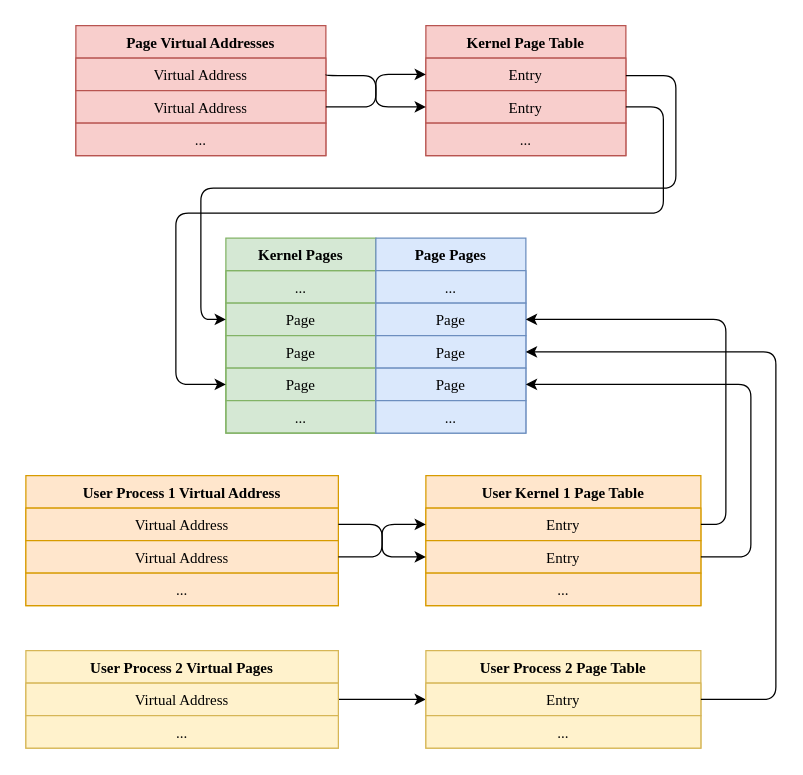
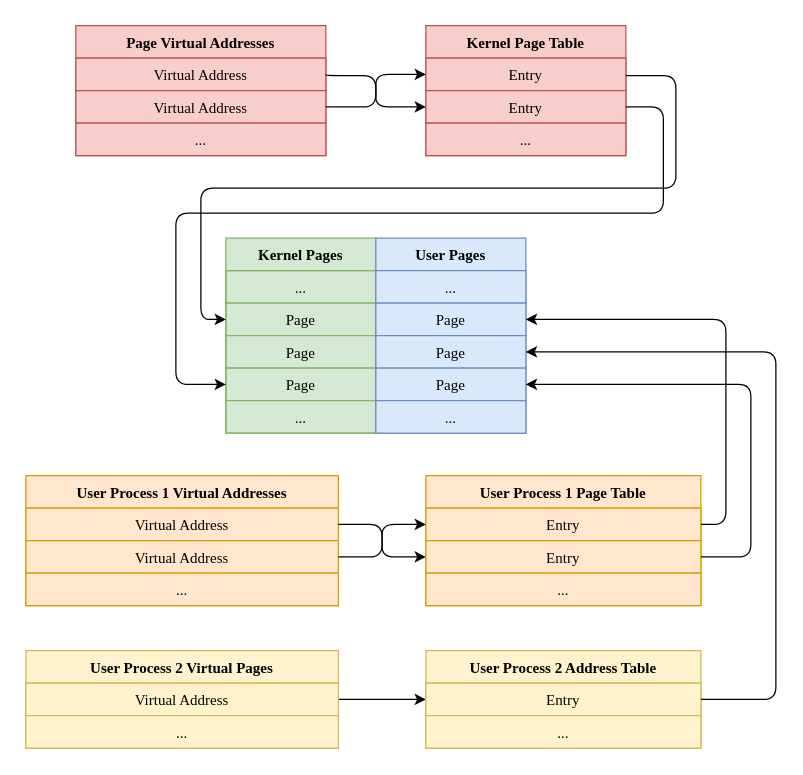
- <mxCell id="18" value="Page Pages" style="swimlane;fontStyle=1;align=center;verticalAlign=top;childLayout=stackLayout;horizontal=1;startSize=26;horizontalStack=0;resizeParent=1;resizeParentMax=0;resizeLast=0;collapsible=1;marginBottom=0;whiteSpace=wrap;html=1;fontFamily=Verdana;fillColor=#dae8fc;strokeColor=#6c8ebf;movable=0;resizable=0;rotatable=0;deletable=0;editable=0;connectable=0;locked=0;container=0;fontSize=12;" parent="16" vertex="1"><mxGeometry x="120" width="120" height="156" as="geometry" /></mxCell>
+ <mxCell id="18" value="User Pages" style="swimlane;fontStyle=1;align=center;verticalAlign=top;childLayout=stackLayout;horizontal=1;startSize=26;horizontalStack=0;resizeParent=1;resizeParentMax=0;resizeLast=0;collapsible=1;marginBottom=0;whiteSpace=wrap;html=1;fontFamily=Verdana;fillColor=#dae8fc;strokeColor=#6c8ebf;movable=0;resizable=0;rotatable=0;deletable=0;editable=0;connectable=0;locked=0;container=0;fontSize=12;" parent="16" vertex="1"><mxGeometry x="120" width="120" height="156" as="geometry" /></mxCell>
- <mxCell id="28" value="User Process 1 Virtual Address" style="swimlane;fontStyle=1;align=center;verticalAlign=top;childLayout=stackLayout;horizontal=1;startSize=26;horizontalStack=0;resizeParent=1;resizeParentMax=0;resizeLast=0;collapsible=1;marginBottom=0;whiteSpace=wrap;html=1;fontFamily=Verdana;fillColor=#ffe6cc;strokeColor=#d79b00;movable=0;resizable=0;rotatable=0;deletable=0;editable=0;connectable=0;locked=0;fontSize=12;" parent="1" vertex="1"><mxGeometry x="20" y="380" width="250" height="104" as="geometry" /></mxCell>
+ <mxCell id="28" value="User Process 1 Virtual Addresses" style="swimlane;fontStyle=1;align=center;verticalAlign=top;childLayout=stackLayout;horizontal=1;startSize=26;horizontalStack=0;resizeParent=1;resizeParentMax=0;resizeLast=0;collapsible=1;marginBottom=0;whiteSpace=wrap;html=1;fontFamily=Verdana;fillColor=#ffe6cc;strokeColor=#d79b00;movable=0;resizable=0;rotatable=0;deletable=0;editable=0;connectable=0;locked=0;fontSize=12;" parent="1" vertex="1"><mxGeometry x="20" y="380" width="250" height="104" as="geometry" /></mxCell>
- <mxCell id="32" value="User Kernel 1 Page Table" style="swimlane;fontStyle=1;align=center;verticalAlign=top;childLayout=stackLayout;horizontal=1;startSize=26;horizontalStack=0;resizeParent=1;resizeParentMax=0;resizeLast=0;collapsible=1;marginBottom=0;whiteSpace=wrap;html=1;fontFamily=Verdana;fillColor=#ffe6cc;strokeColor=#d79b00;movable=0;resizable=0;rotatable=0;deletable=0;editable=0;connectable=0;locked=0;fontSize=12;" parent="1" vertex="1"><mxGeometry x="340" y="380" width="220" height="104" as="geometry" /></mxCell>
+ <mxCell id="32" value="User Process 1 Page Table" style="swimlane;fontStyle=1;align=center;verticalAlign=top;childLayout=stackLayout;horizontal=1;startSize=26;horizontalStack=0;resizeParent=1;resizeParentMax=0;resizeLast=0;collapsible=1;marginBottom=0;whiteSpace=wrap;html=1;fontFamily=Verdana;fillColor=#ffe6cc;strokeColor=#d79b00;movable=0;resizable=0;rotatable=0;deletable=0;editable=0;connectable=0;locked=0;fontSize=12;" parent="1" vertex="1"><mxGeometry x="340" y="380" width="220" height="104" as="geometry" /></mxCell>
- <mxCell id="40" value="User Process 2 Page Table" style="swimlane;fontStyle=1;align=center;verticalAlign=top;childLayout=stackLayout;horizontal=1;startSize=26;horizontalStack=0;resizeParent=1;resizeParentMax=0;resizeLast=0;collapsible=1;marginBottom=0;whiteSpace=wrap;html=1;fontFamily=Verdana;fillColor=#fff2cc;strokeColor=#d6b656;movable=0;resizable=0;rotatable=0;deletable=0;editable=0;connectable=0;locked=0;fontSize=12;" parent="1" vertex="1"><mxGeometry x="340" y="520" width="220" height="78" as="geometry" /></mxCell>
+ <mxCell id="40" value="User Process 2 Address Table" style="swimlane;fontStyle=1;align=center;verticalAlign=top;childLayout=stackLayout;horizontal=1;startSize=26;horizontalStack=0;resizeParent=1;resizeParentMax=0;resizeLast=0;collapsible=1;marginBottom=0;whiteSpace=wrap;html=1;fontFamily=Verdana;fillColor=#fff2cc;strokeColor=#d6b656;movable=0;resizable=0;rotatable=0;deletable=0;editable=0;connectable=0;locked=0;fontSize=12;" parent="1" vertex="1"><mxGeometry x="340" y="520" width="220" height="78" as="geometry" /></mxCell>
